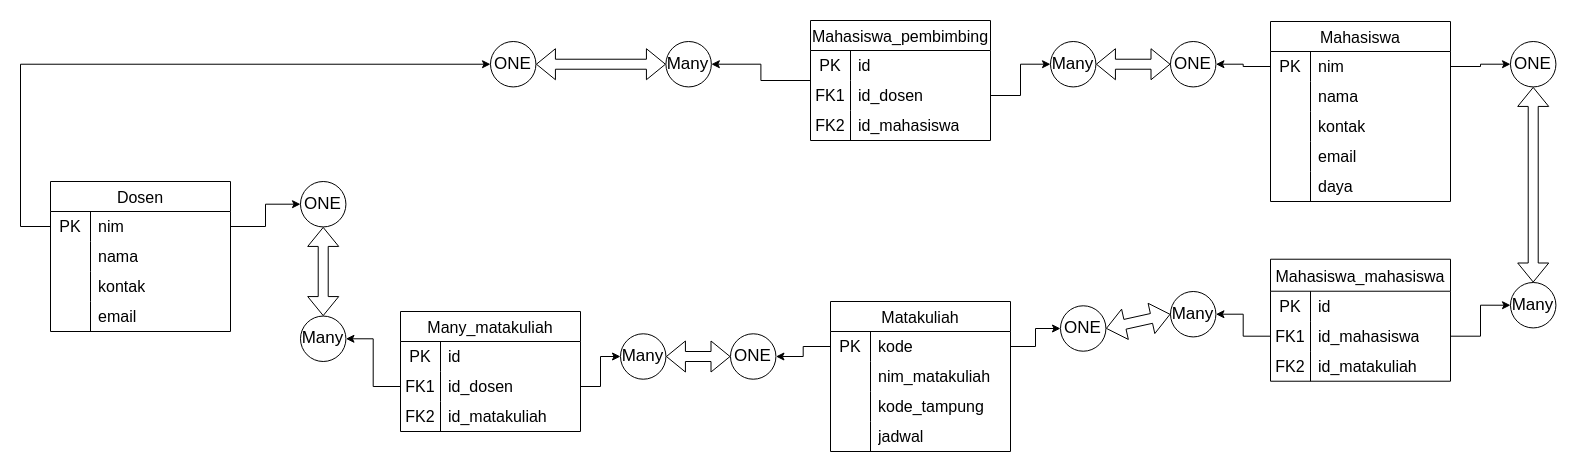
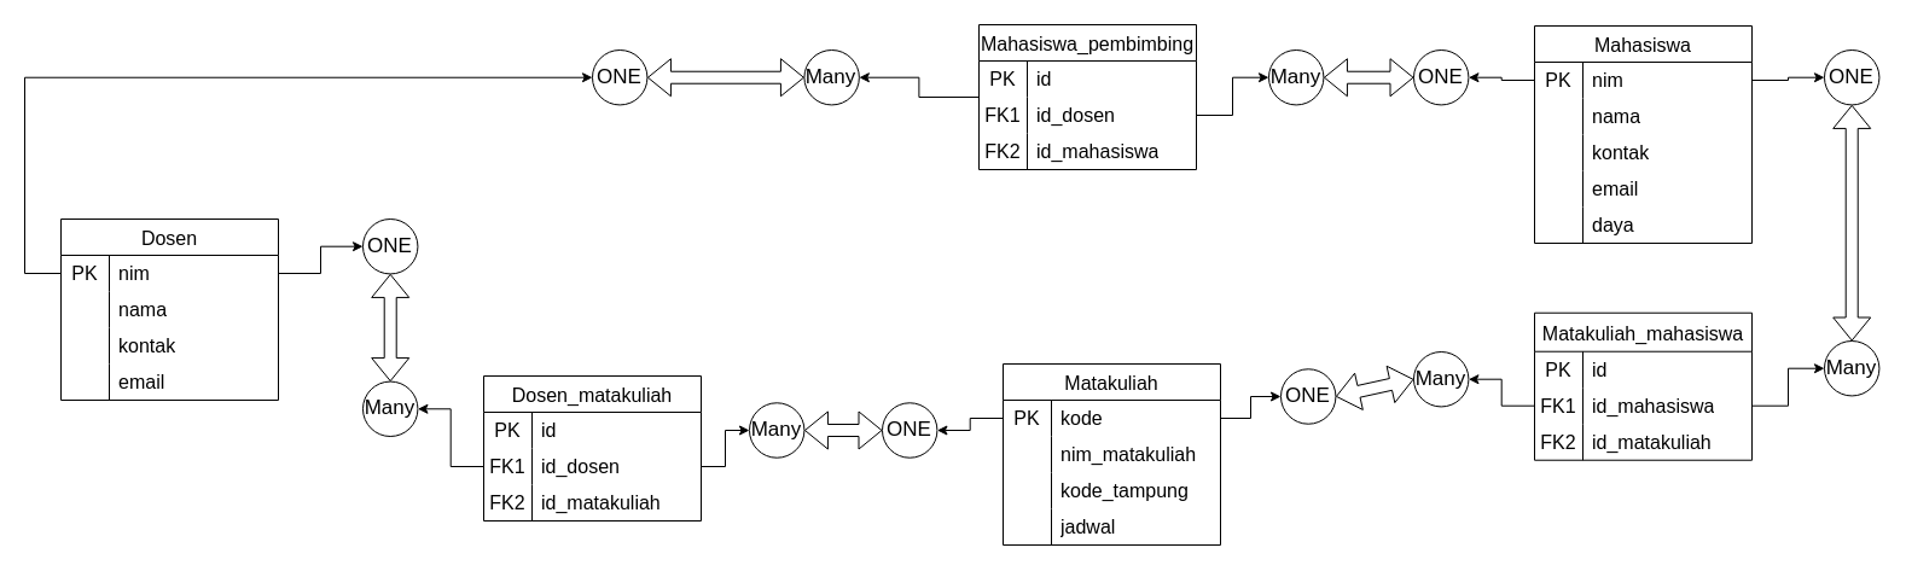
- <mxCell id="55" value="Mahasiswa_mahasiswa" style="shape=table;startSize=32;container=1;collapsible=0;childLayout=tableLayout;fixedRows=1;rowLines=0;fontStyle=0;strokeColor=default;fontSize=16;" parent="1" vertex="1"><mxGeometry x="1270" y="258.72" width="180" height="122" as="geometry" /></mxCell>
+ <mxCell id="55" value="Matakuliah_mahasiswa" style="shape=table;startSize=32;container=1;collapsible=0;childLayout=tableLayout;fixedRows=1;rowLines=0;fontStyle=0;strokeColor=default;fontSize=16;" parent="1" vertex="1"><mxGeometry x="1270" y="258.72" width="180" height="122" as="geometry" /></mxCell>
- <mxCell id="65" value="Many_matakuliah" style="shape=table;startSize=30;container=1;collapsible=0;childLayout=tableLayout;fixedRows=1;rowLines=0;fontStyle=0;strokeColor=default;fontSize=16;" vertex="1" parent="1"><mxGeometry x="400" y="311" width="180" height="120" as="geometry" /></mxCell>
+ <mxCell id="65" value="Dosen_matakuliah" style="shape=table;startSize=30;container=1;collapsible=0;childLayout=tableLayout;fixedRows=1;rowLines=0;fontStyle=0;strokeColor=default;fontSize=16;" vertex="1" parent="1"><mxGeometry x="400" y="311" width="180" height="120" as="geometry" /></mxCell>
